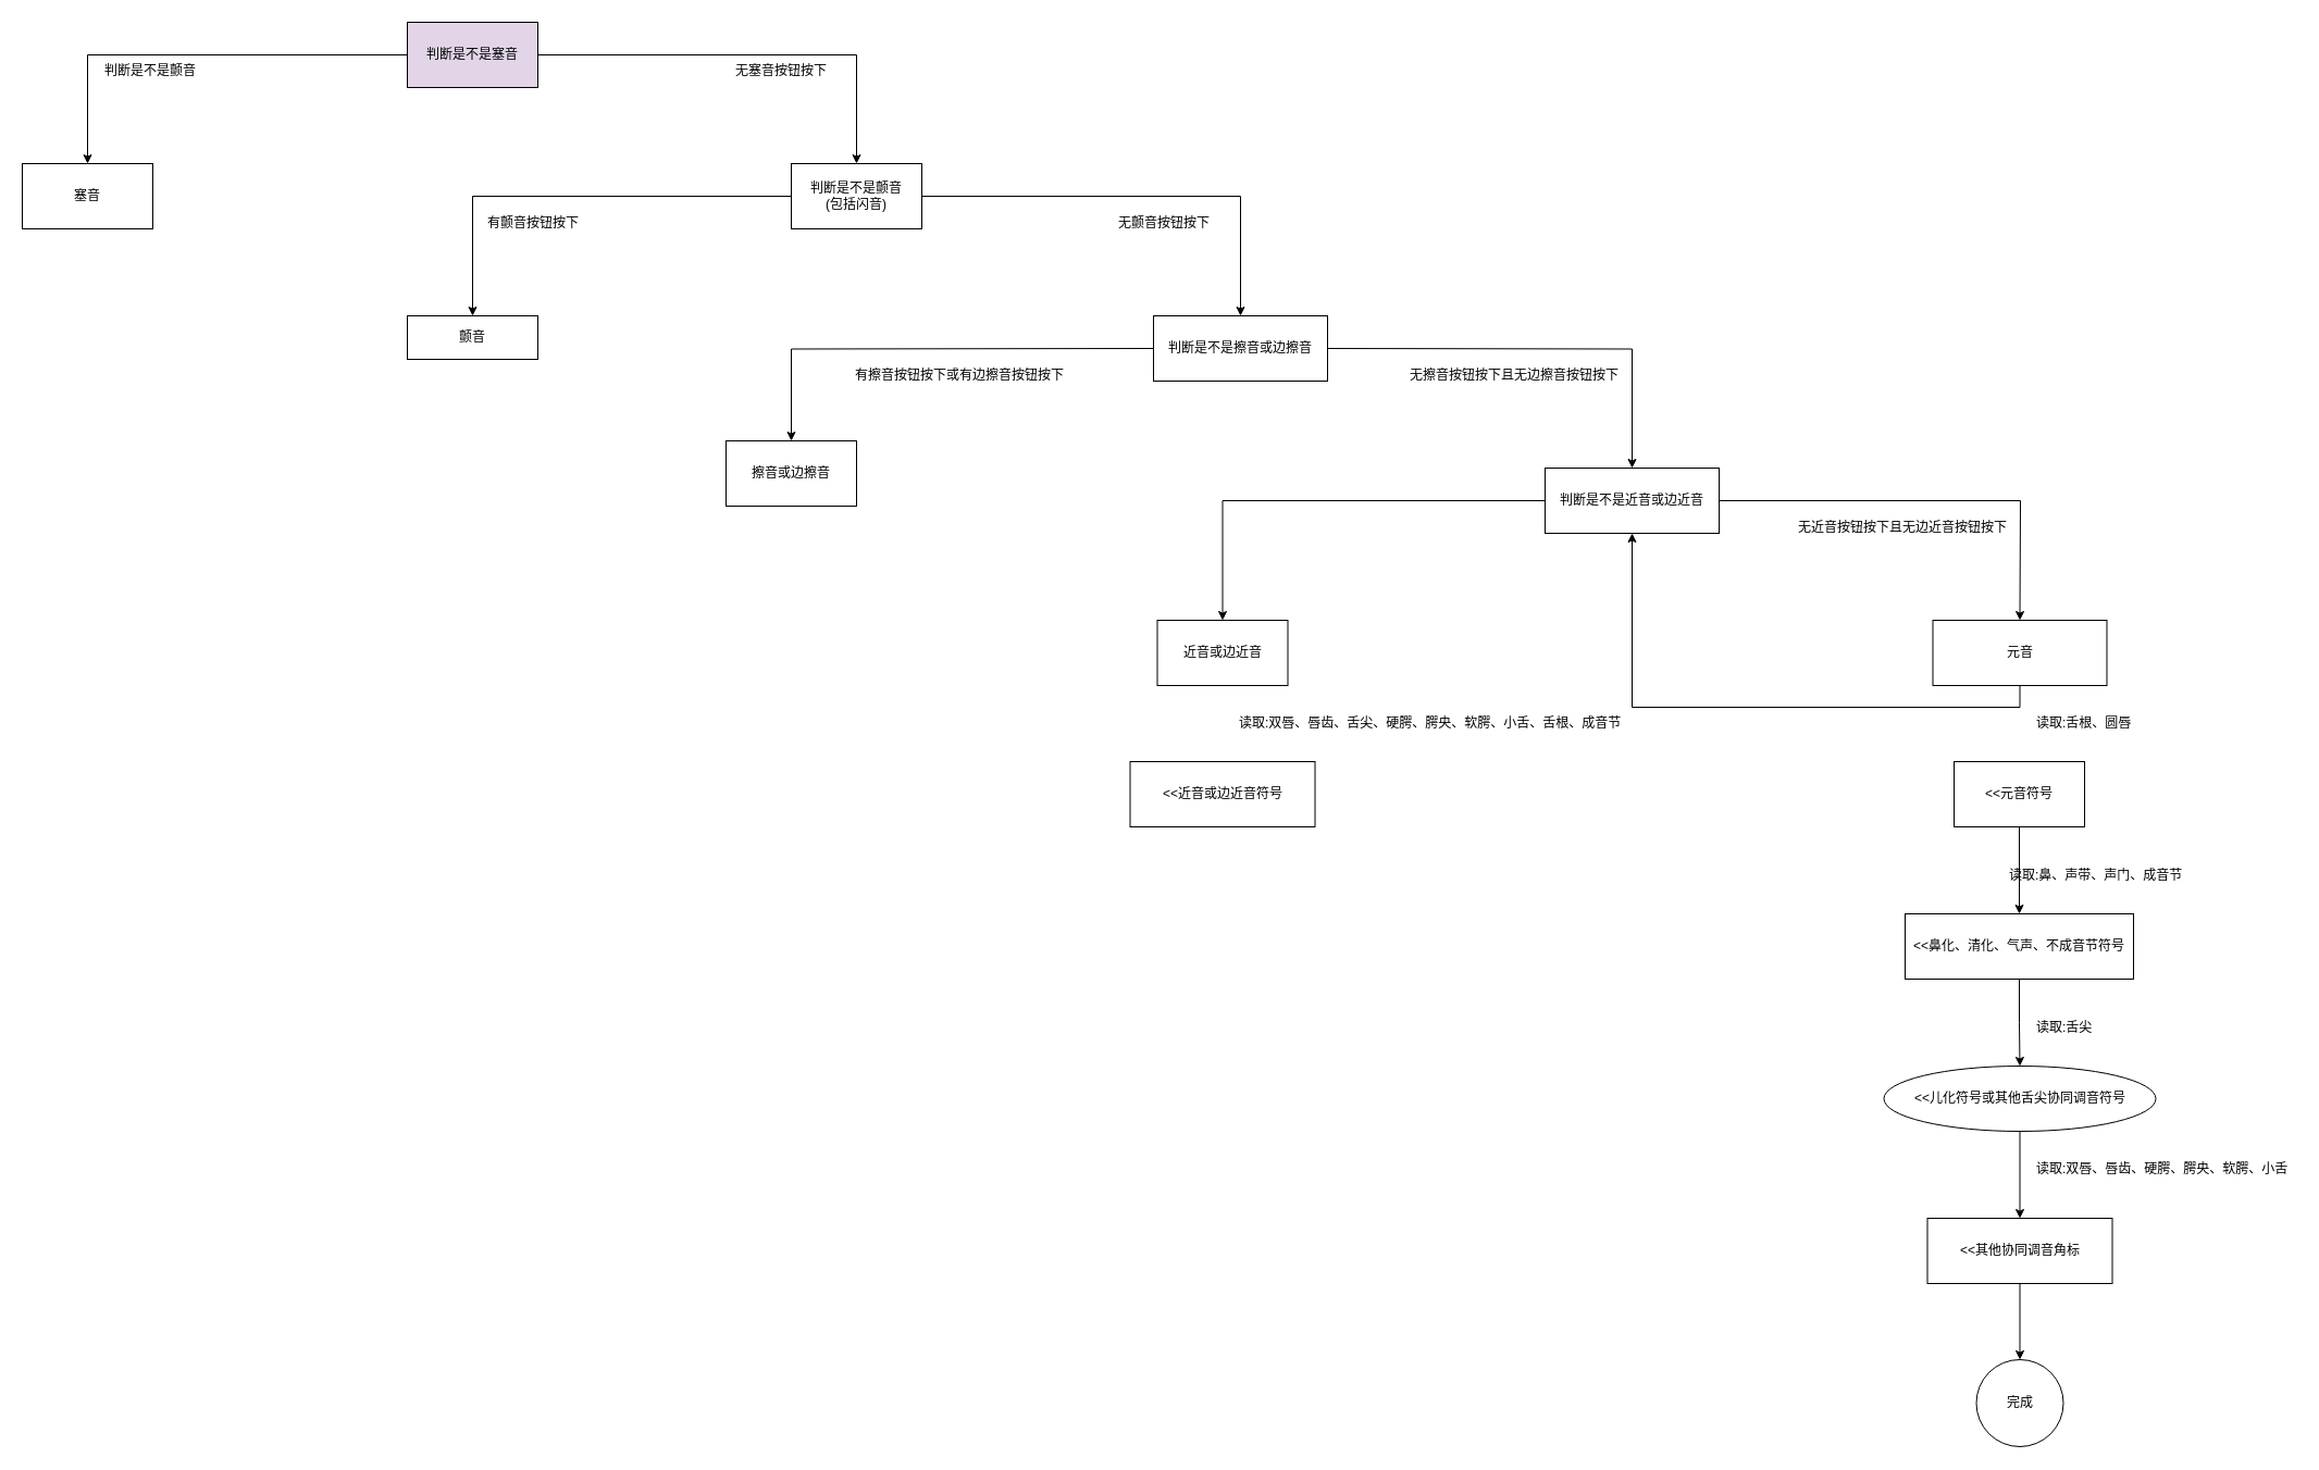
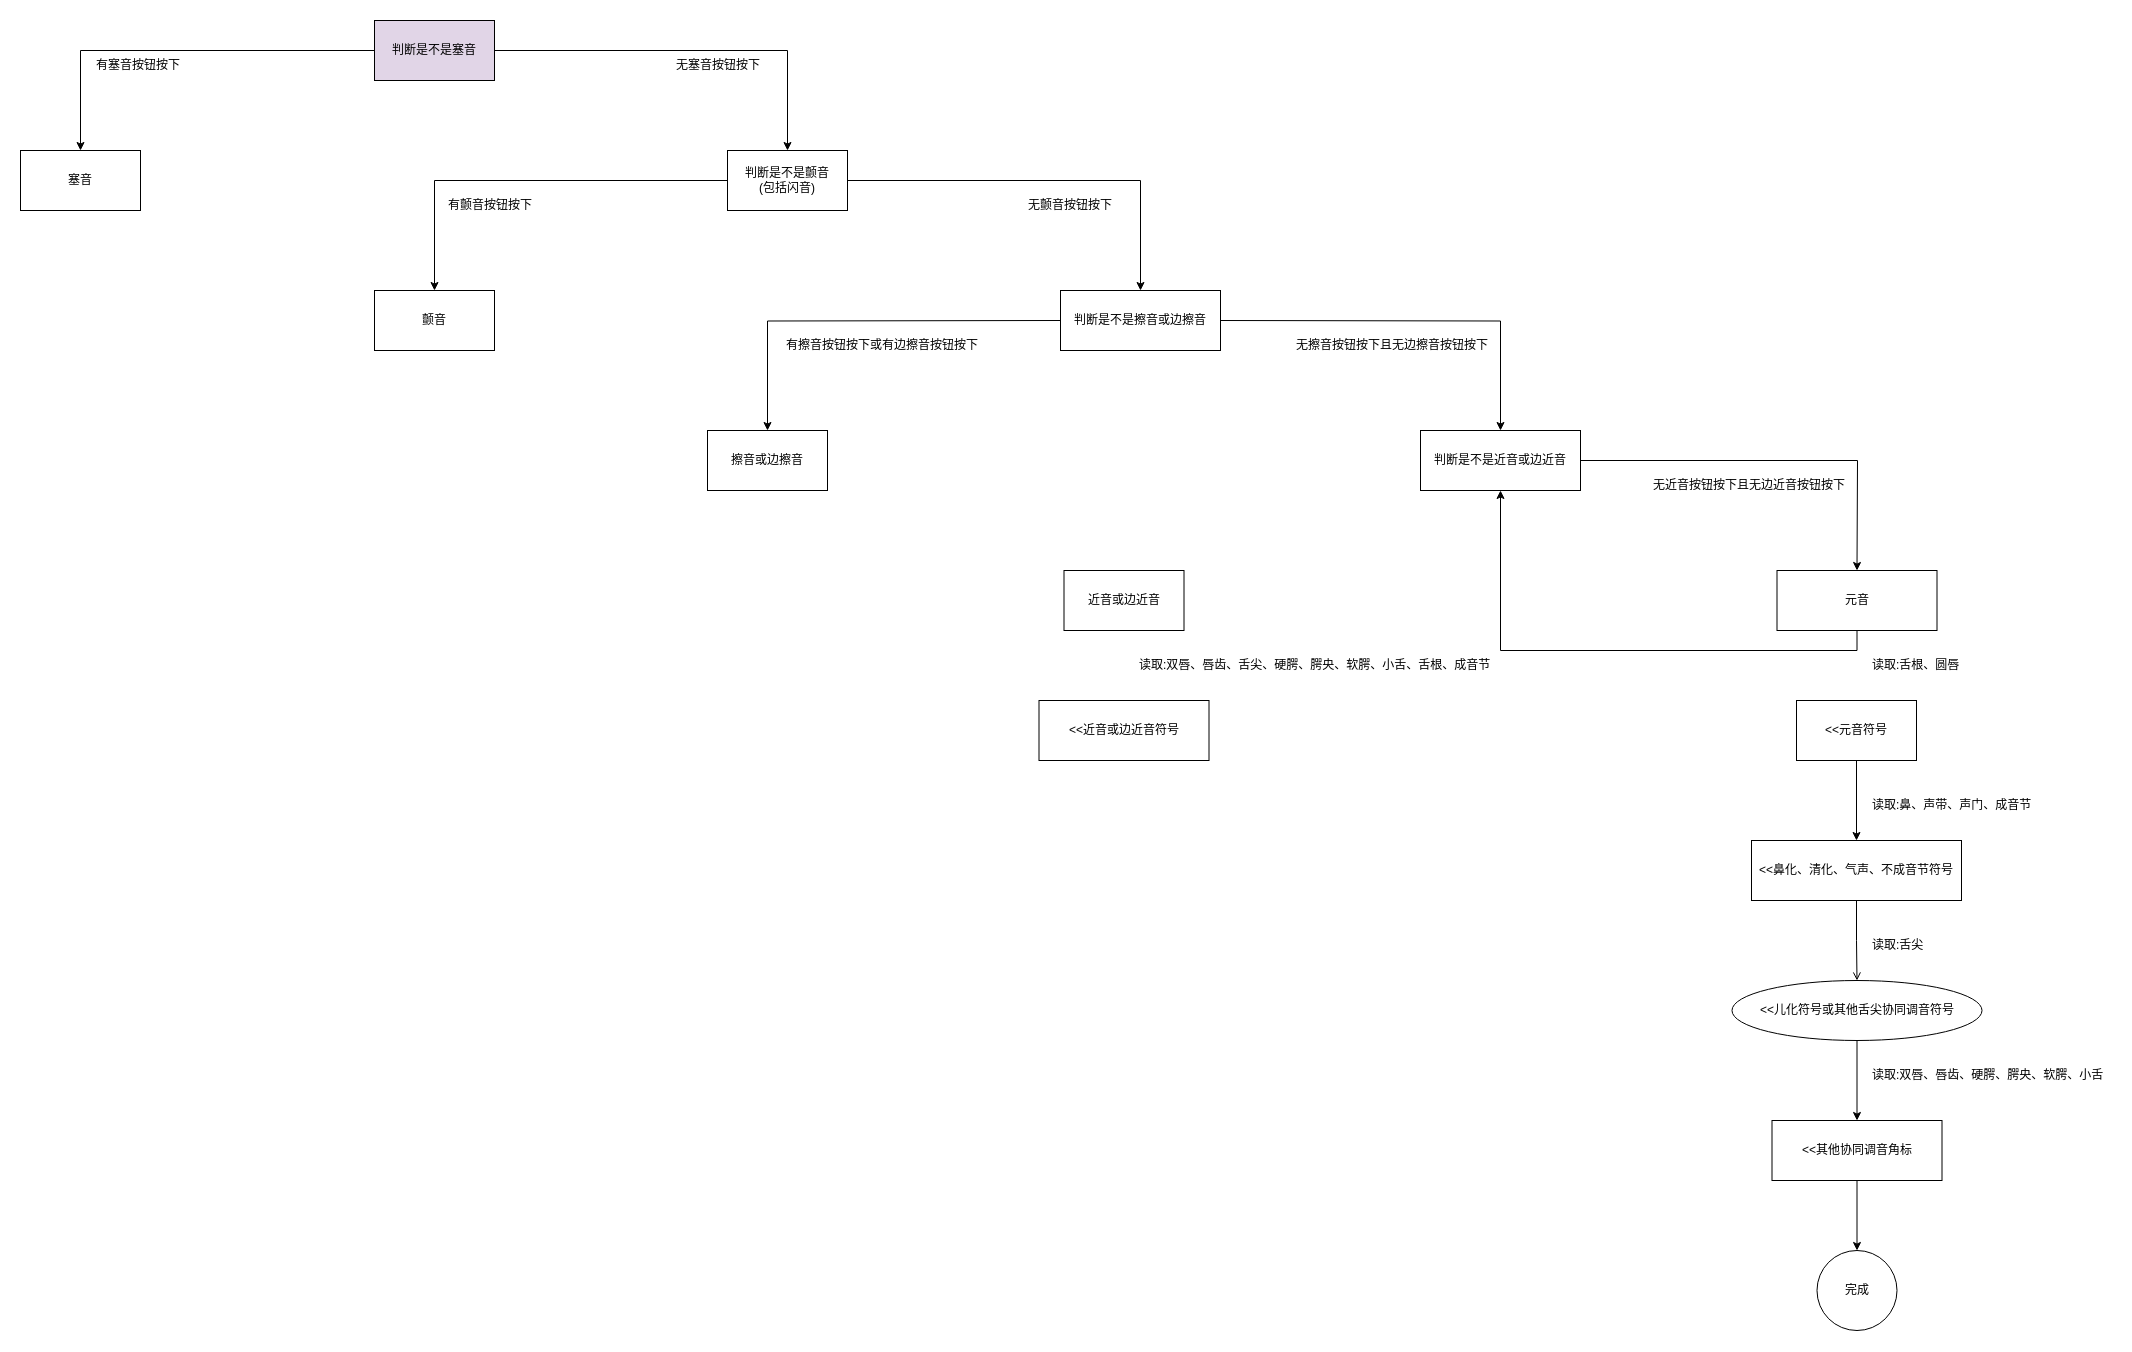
- <mxCell id="9" value="判断是不是颤音" style="text;strokeColor=none;fillColor=none;align=left;verticalAlign=middle;spacingLeft=4;spacingRight=4;overflow=hidden;points=[[0,0.5],[1,0.5]];portConstraint=eastwest;rotatable=0;whiteSpace=wrap;html=1;" vertex="1" parent="1"><mxGeometry x="90" y="50" width="110" height="30" as="geometry" /></mxCell>
+ <mxCell id="9" value="有塞音按钮按下" style="text;strokeColor=none;fillColor=none;align=left;verticalAlign=middle;spacingLeft=4;spacingRight=4;overflow=hidden;points=[[0,0.5],[1,0.5]];portConstraint=eastwest;rotatable=0;whiteSpace=wrap;html=1;" vertex="1" parent="1"><mxGeometry x="90" y="50" width="110" height="30" as="geometry" /></mxCell>
- <mxCell id="11" value="颤音" style="whiteSpace=wrap;html=1;rounded=0;" vertex="1" parent="1"><mxGeometry x="374" y="290" width="120" height="40" as="geometry" /></mxCell>
+ <mxCell id="11" value="颤音" style="whiteSpace=wrap;html=1;rounded=0;" vertex="1" parent="1"><mxGeometry x="374" y="290" width="120" height="60" as="geometry" /></mxCell>
- <mxCell id="16" value="擦音或边擦音" style="whiteSpace=wrap;html=1;rounded=0;" vertex="1" parent="1"><mxGeometry x="667" y="405" width="120" height="60" as="geometry" /></mxCell>
+ <mxCell id="16" value="擦音或边擦音" style="whiteSpace=wrap;html=1;rounded=0;" vertex="1" parent="1"><mxGeometry x="707" y="430" width="120" height="60" as="geometry" /></mxCell>
- <mxCell id="24" value="" style="edgeStyle=orthogonalEdgeStyle;rounded=0;orthogonalLoop=1;jettySize=auto;html=1;" edge="1" parent="1" target="23" source="20"><mxGeometry relative="1" as="geometry"><mxPoint x="1417" y="460" as="sourcePoint" /></mxGeometry></mxCell>
- <mxCell id="38" value="读取:鼻、声带、声门、成音节" style="text;html=1;strokeColor=none;fillColor=none;align=left;verticalAlign=middle;whiteSpace=wrap;rounded=0;" vertex="1" parent="1"><mxGeometry x="1845" y="790" width="170" height="30" as="geometry" /></mxCell>
+ <mxCell id="38" value="读取:鼻、声带、声门、成音节" style="text;html=1;strokeColor=none;fillColor=none;align=left;verticalAlign=middle;whiteSpace=wrap;rounded=0;" vertex="1" parent="1"><mxGeometry x="1870" y="790" width="170" height="30" as="geometry" /></mxCell>
- <mxCell id="29" value="" style="edgeStyle=orthogonalEdgeStyle;rounded=0;orthogonalLoop=1;jettySize=auto;html=1;" edge="1" parent="1" source="30" target="32"><mxGeometry relative="1" as="geometry" /></mxCell>
+ <mxCell id="29" value="" style="edgeStyle=orthogonalEdgeStyle;rounded=0;orthogonalLoop=1;jettySize=auto;html=1;endArrow=open;" edge="1" parent="1" source="30" target="32"><mxGeometry relative="1" as="geometry" /></mxCell>
